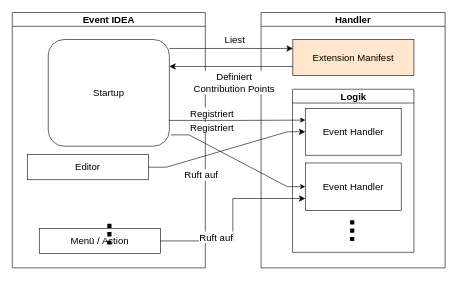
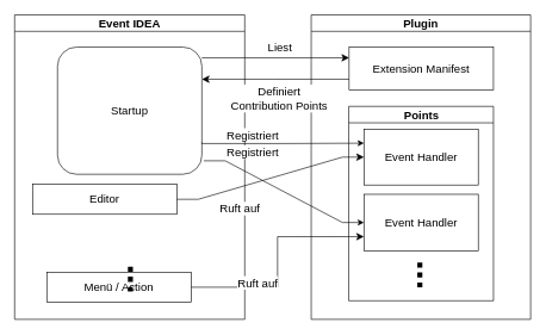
- <mxCell id="6" value="Handler" style="swimlane;whiteSpace=wrap;html=1;fontSize=16;" parent="1" vertex="1"><mxGeometry x="435" y="20" width="307" height="426" as="geometry" /></mxCell>
+ <mxCell id="6" value="Plugin" style="swimlane;whiteSpace=wrap;html=1;fontSize=16;" parent="1" vertex="1"><mxGeometry x="435" y="20" width="307" height="426" as="geometry" /></mxCell>
- <mxCell id="7" value="Extension Manifest" style="rounded=0;whiteSpace=wrap;html=1;fontSize=16;fillColor=#ffe6cc;" parent="6" vertex="1"><mxGeometry x="53" y="45" width="202" height="60" as="geometry" /></mxCell>
+ <mxCell id="7" value="Extension Manifest" style="rounded=0;whiteSpace=wrap;html=1;fontSize=16;" parent="6" vertex="1"><mxGeometry x="53" y="45" width="202" height="60" as="geometry" /></mxCell>
- <mxCell id="8" value="Logik" style="swimlane;whiteSpace=wrap;html=1;fontSize=16;" parent="6" vertex="1"><mxGeometry x="52.5" y="128" width="202.5" height="272" as="geometry" /></mxCell>
+ <mxCell id="8" value="Points" style="swimlane;whiteSpace=wrap;html=1;fontSize=16;" parent="6" vertex="1"><mxGeometry x="52.5" y="128" width="202.5" height="272" as="geometry" /></mxCell>
